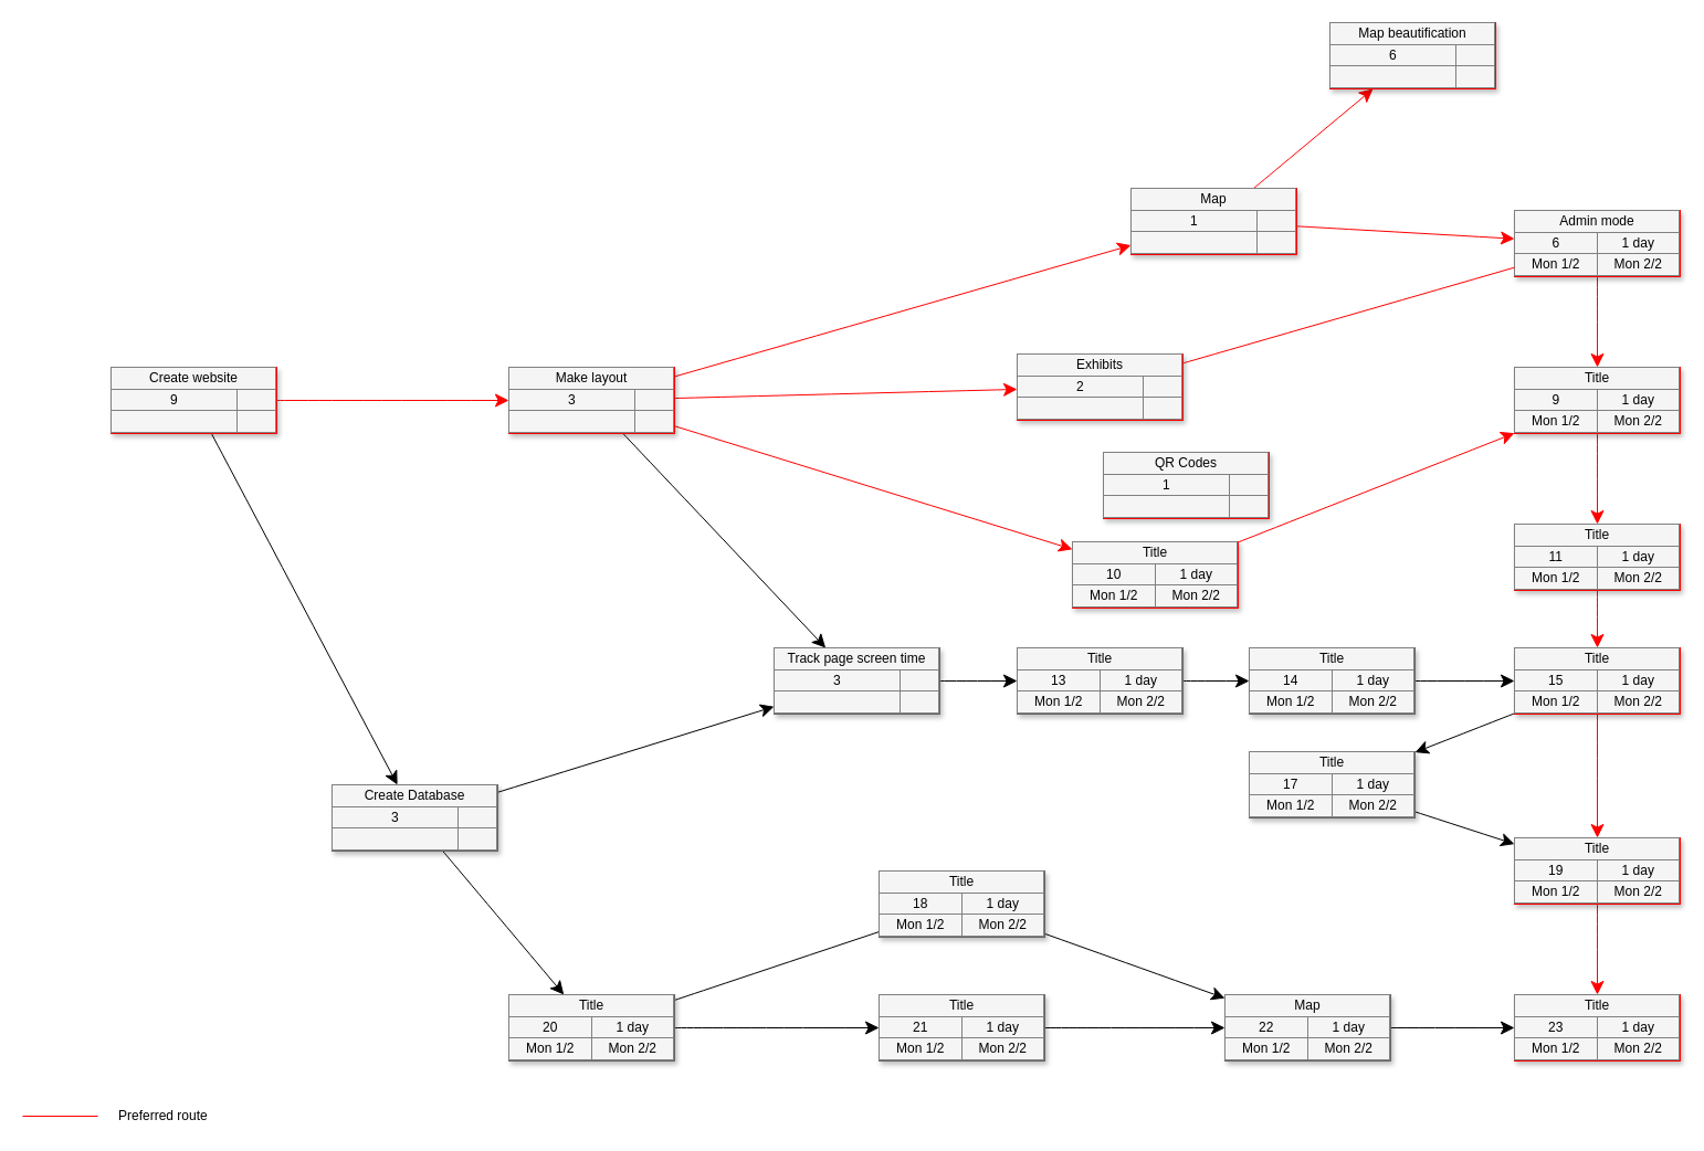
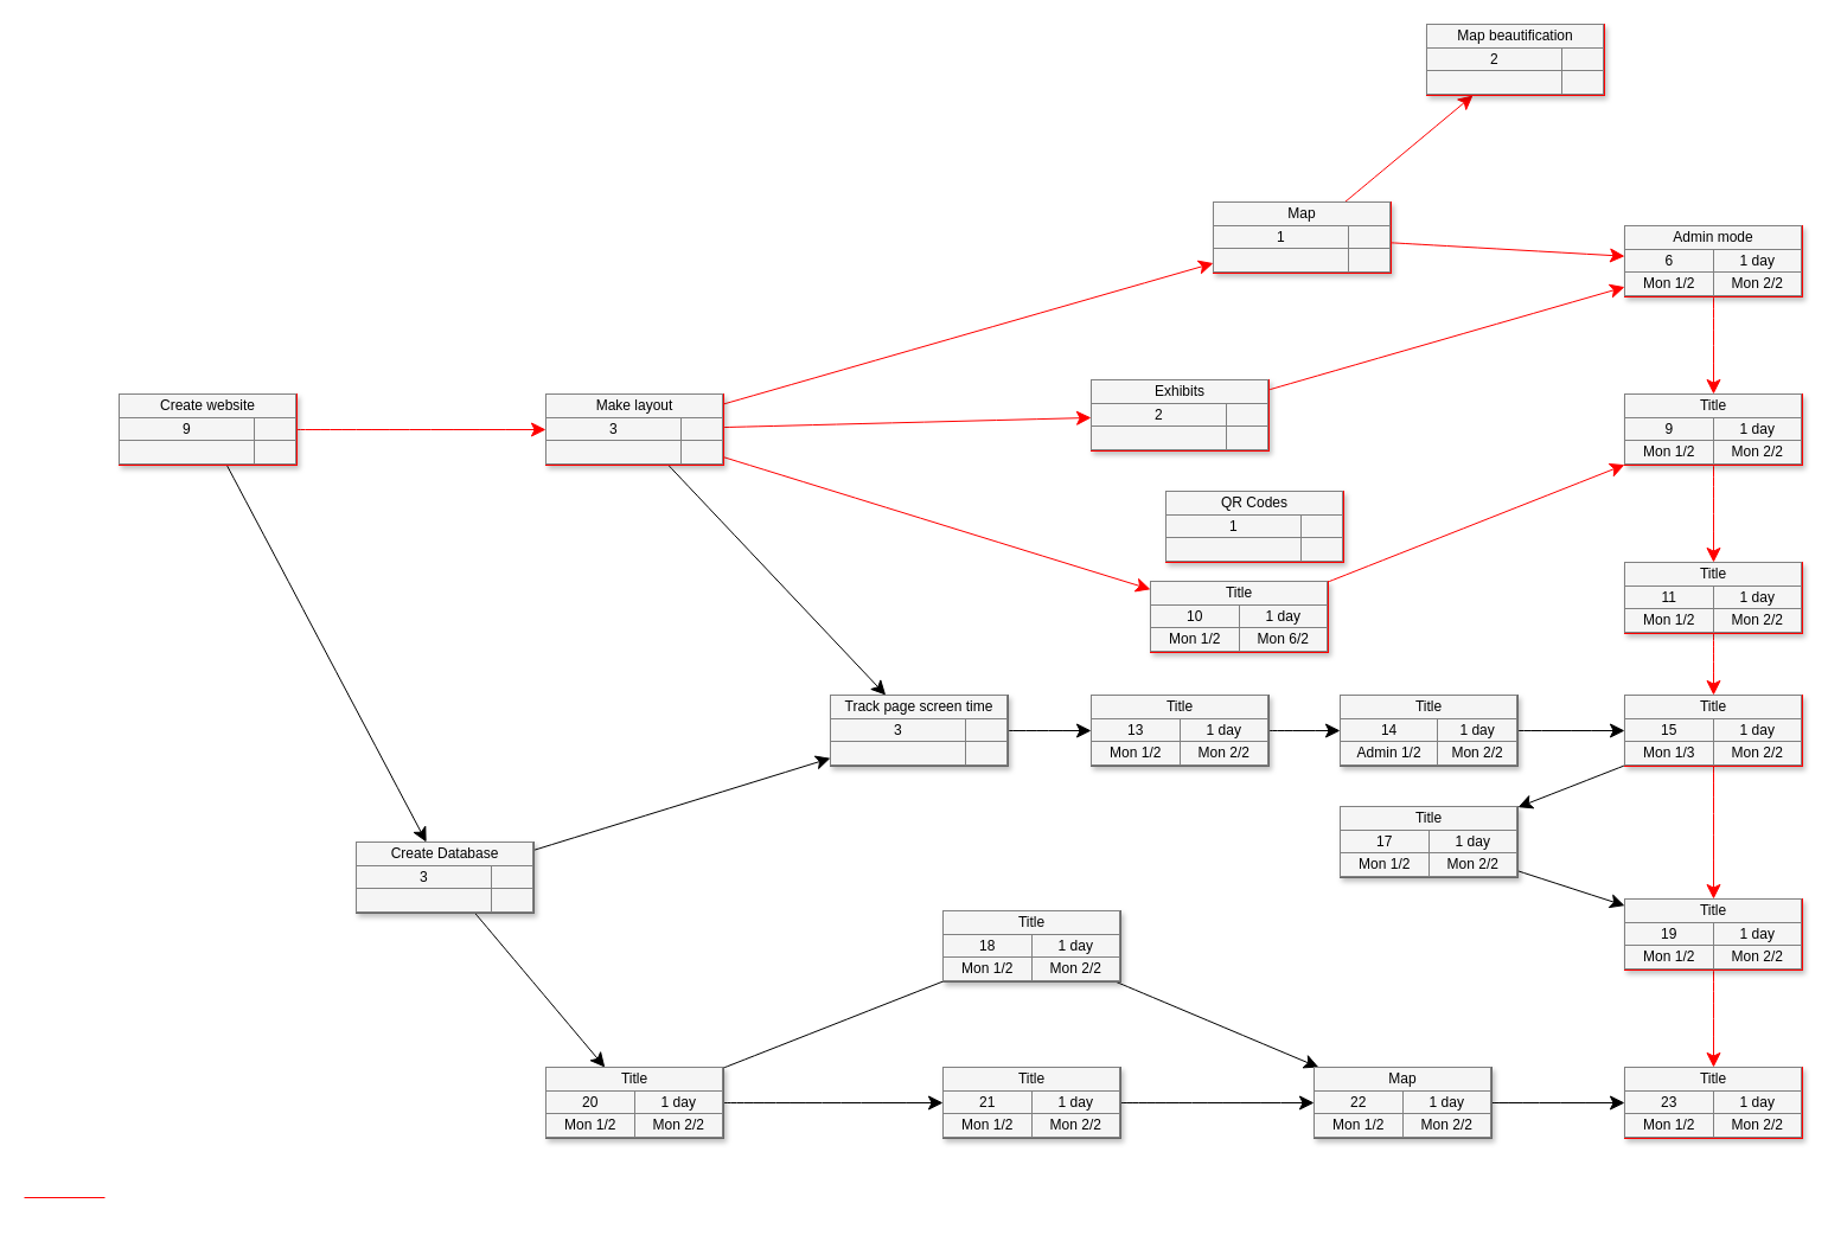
- <mxCell id="35" value="&lt;table border=&quot;1&quot; width=&quot;100%&quot; style=&quot;width: 100% ; height: 100% ; border-collapse: collapse&quot;&gt;&lt;tbody&gt;&lt;tr&gt;&lt;td colspan=&quot;2&quot; align=&quot;center&quot;&gt;&lt;font style=&quot;font-size: 12px&quot;&gt;Map beautification&lt;/font&gt;&lt;/td&gt;&lt;/tr&gt;&lt;tr&gt;&lt;td align=&quot;center&quot;&gt;6&lt;/td&gt;&lt;td align=&quot;center&quot;&gt;&lt;/td&gt;&lt;/tr&gt;&lt;tr&gt;&lt;td align=&quot;center&quot;&gt;&lt;/td&gt;&lt;td align=&quot;center&quot;&gt;&lt;br&gt;&lt;/td&gt;&lt;/tr&gt;&lt;/tbody&gt;&lt;/table&gt;" style="text;html=1;strokeColor=#FF0000;fillColor=#f5f5f5;overflow=fill;rounded=0;shadow=1;fontSize=12;align=center;" vertex="1" parent="1"><mxGeometry x="1203" y="20" width="150" height="60" as="geometry" /></mxCell>
+ <mxCell id="35" value="&lt;table border=&quot;1&quot; width=&quot;100%&quot; style=&quot;width: 100% ; height: 100% ; border-collapse: collapse&quot;&gt;&lt;tbody&gt;&lt;tr&gt;&lt;td colspan=&quot;2&quot; align=&quot;center&quot;&gt;&lt;font style=&quot;font-size: 12px&quot;&gt;Map beautification&lt;/font&gt;&lt;/td&gt;&lt;/tr&gt;&lt;tr&gt;&lt;td align=&quot;center&quot;&gt;2&lt;/td&gt;&lt;td align=&quot;center&quot;&gt;&lt;/td&gt;&lt;/tr&gt;&lt;tr&gt;&lt;td align=&quot;center&quot;&gt;&lt;/td&gt;&lt;td align=&quot;center&quot;&gt;&lt;br&gt;&lt;/td&gt;&lt;/tr&gt;&lt;/tbody&gt;&lt;/table&gt;" style="text;html=1;strokeColor=#FF0000;fillColor=#f5f5f5;overflow=fill;rounded=0;shadow=1;fontSize=12;align=center;" vertex="1" parent="1"><mxGeometry x="1203" y="20" width="150" height="60" as="geometry" /></mxCell>
- <mxCell id="36" style="edgeStyle=none;curved=1;html=1;startSize=10;endArrow=none;endFill=1;endSize=10;strokeColor=#FF0000;strokeWidth=1;fontSize=12;" edge="1" parent="1" source="16" target="30"><mxGeometry relative="1" as="geometry" /></mxCell>
+ <mxCell id="36" style="edgeStyle=none;curved=1;html=1;startSize=10;endArrow=classic;endFill=1;endSize=10;strokeColor=#FF0000;strokeWidth=1;fontSize=12;" edge="1" parent="1" source="16" target="30"><mxGeometry relative="1" as="geometry" /></mxCell>
- <mxCell id="37" value="&lt;table border=&quot;1&quot; width=&quot;100%&quot; style=&quot;width: 100% ; height: 100% ; border-collapse: collapse&quot;&gt;&lt;tbody&gt;&lt;tr&gt;&lt;td colspan=&quot;2&quot; align=&quot;center&quot;&gt;QR Codes&lt;/td&gt;&lt;/tr&gt;&lt;tr&gt;&lt;td align=&quot;center&quot;&gt;1&lt;/td&gt;&lt;td align=&quot;center&quot;&gt;&lt;br&gt;&lt;/td&gt;&lt;/tr&gt;&lt;tr&gt;&lt;td align=&quot;center&quot;&gt;&lt;/td&gt;&lt;td align=&quot;center&quot;&gt;&lt;br&gt;&lt;/td&gt;&lt;/tr&gt;&lt;/tbody&gt;&lt;/table&gt;" style="text;html=1;strokeColor=#FF0000;fillColor=#f5f5f5;overflow=fill;rounded=0;shadow=1;fontSize=12;align=center;" vertex="1" parent="1"><mxGeometry x="998" y="409" width="150" height="60" as="geometry" /></mxCell>
+ <mxCell id="37" value="&lt;table border=&quot;1&quot; width=&quot;100%&quot; style=&quot;width: 100% ; height: 100% ; border-collapse: collapse&quot;&gt;&lt;tbody&gt;&lt;tr&gt;&lt;td colspan=&quot;2&quot; align=&quot;center&quot;&gt;QR Codes&lt;/td&gt;&lt;/tr&gt;&lt;tr&gt;&lt;td align=&quot;center&quot;&gt;1&lt;/td&gt;&lt;td align=&quot;center&quot;&gt;&lt;br&gt;&lt;/td&gt;&lt;/tr&gt;&lt;tr&gt;&lt;td align=&quot;center&quot;&gt;&lt;/td&gt;&lt;td align=&quot;center&quot;&gt;&lt;br&gt;&lt;/td&gt;&lt;/tr&gt;&lt;/tbody&gt;&lt;/table&gt;" style="text;html=1;strokeColor=#FF0000;fillColor=#f5f5f5;overflow=fill;rounded=0;shadow=1;fontSize=12;align=center;" vertex="1" parent="1"><mxGeometry x="983" y="414" width="150" height="60" as="geometry" /></mxCell>
- <mxCell id="28" value="&lt;table border=&quot;1&quot; width=&quot;100%&quot; style=&quot;width: 100% ; height: 100% ; border-collapse: collapse&quot;&gt;&lt;tbody&gt;&lt;tr&gt;&lt;td colspan=&quot;2&quot; align=&quot;center&quot;&gt;&lt;font style=&quot;font-size: 12px&quot;&gt;Title&lt;/font&gt;&lt;/td&gt;&lt;/tr&gt;&lt;tr&gt;&lt;td align=&quot;center&quot;&gt;10&lt;/td&gt;&lt;td align=&quot;center&quot;&gt;&lt;font style=&quot;font-size: 12px&quot;&gt;1 day&lt;/font&gt;&lt;/td&gt;&lt;/tr&gt;&lt;tr&gt;&lt;td align=&quot;center&quot;&gt;&lt;font style=&quot;font-size: 12px&quot;&gt;Mon 1/2&lt;/font&gt;&lt;/td&gt;&lt;td align=&quot;center&quot;&gt;&lt;font style=&quot;font-size: 12px&quot;&gt;Mon 2/2&lt;/font&gt;&lt;/td&gt;&lt;/tr&gt;&lt;/tbody&gt;&lt;/table&gt;" style="text;html=1;strokeColor=#FF0000;fillColor=#f5f5f5;overflow=fill;rounded=0;shadow=1;fontSize=12;align=center;" vertex="1" parent="1"><mxGeometry x="970" y="490" width="150" height="60" as="geometry" /></mxCell>
+ <mxCell id="28" value="&lt;table border=&quot;1&quot; width=&quot;100%&quot; style=&quot;width: 100% ; height: 100% ; border-collapse: collapse&quot;&gt;&lt;tbody&gt;&lt;tr&gt;&lt;td colspan=&quot;2&quot; align=&quot;center&quot;&gt;&lt;font style=&quot;font-size: 12px&quot;&gt;Title&lt;/font&gt;&lt;/td&gt;&lt;/tr&gt;&lt;tr&gt;&lt;td align=&quot;center&quot;&gt;10&lt;/td&gt;&lt;td align=&quot;center&quot;&gt;&lt;font style=&quot;font-size: 12px&quot;&gt;1 day&lt;/font&gt;&lt;/td&gt;&lt;/tr&gt;&lt;tr&gt;&lt;td align=&quot;center&quot;&gt;&lt;font style=&quot;font-size: 12px&quot;&gt;Mon 1/2&lt;/font&gt;&lt;/td&gt;&lt;td align=&quot;center&quot;&gt;&lt;font style=&quot;font-size: 12px&quot;&gt;Mon 6/2&lt;/font&gt;&lt;/td&gt;&lt;/tr&gt;&lt;/tbody&gt;&lt;/table&gt;" style="text;html=1;strokeColor=#FF0000;fillColor=#f5f5f5;overflow=fill;rounded=0;shadow=1;fontSize=12;align=center;" vertex="1" parent="1"><mxGeometry x="970" y="490" width="150" height="60" as="geometry" /></mxCell>
- <mxCell id="47" value="&lt;table border=&quot;1&quot; width=&quot;100%&quot; style=&quot;width: 100% ; height: 100% ; border-collapse: collapse&quot;&gt;&lt;tbody&gt;&lt;tr&gt;&lt;td colspan=&quot;2&quot; align=&quot;center&quot;&gt;&lt;font style=&quot;font-size: 12px&quot;&gt;Title&lt;/font&gt;&lt;/td&gt;&lt;/tr&gt;&lt;tr&gt;&lt;td align=&quot;center&quot;&gt;14&lt;/td&gt;&lt;td align=&quot;center&quot;&gt;&lt;font style=&quot;font-size: 12px&quot;&gt;1 day&lt;/font&gt;&lt;/td&gt;&lt;/tr&gt;&lt;tr&gt;&lt;td align=&quot;center&quot;&gt;&lt;font style=&quot;font-size: 12px&quot;&gt;Mon 1/2&lt;/font&gt;&lt;/td&gt;&lt;td align=&quot;center&quot;&gt;&lt;font style=&quot;font-size: 12px&quot;&gt;Mon 2/2&lt;/font&gt;&lt;/td&gt;&lt;/tr&gt;&lt;/tbody&gt;&lt;/table&gt;" style="text;html=1;strokeColor=#666666;fillColor=#f5f5f5;overflow=fill;rounded=0;shadow=1;fontSize=12;align=center;" vertex="1" parent="1"><mxGeometry x="1130" y="586" width="150" height="60" as="geometry" /></mxCell>
+ <mxCell id="47" value="&lt;table border=&quot;1&quot; width=&quot;100%&quot; style=&quot;width: 100% ; height: 100% ; border-collapse: collapse&quot;&gt;&lt;tbody&gt;&lt;tr&gt;&lt;td colspan=&quot;2&quot; align=&quot;center&quot;&gt;&lt;font style=&quot;font-size: 12px&quot;&gt;Title&lt;/font&gt;&lt;/td&gt;&lt;/tr&gt;&lt;tr&gt;&lt;td align=&quot;center&quot;&gt;14&lt;/td&gt;&lt;td align=&quot;center&quot;&gt;&lt;font style=&quot;font-size: 12px&quot;&gt;1 day&lt;/font&gt;&lt;/td&gt;&lt;/tr&gt;&lt;tr&gt;&lt;td align=&quot;center&quot;&gt;&lt;font style=&quot;font-size: 12px&quot;&gt;Admin 1/2&lt;/font&gt;&lt;/td&gt;&lt;td align=&quot;center&quot;&gt;&lt;font style=&quot;font-size: 12px&quot;&gt;Mon 2/2&lt;/font&gt;&lt;/td&gt;&lt;/tr&gt;&lt;/tbody&gt;&lt;/table&gt;" style="text;html=1;strokeColor=#666666;fillColor=#f5f5f5;overflow=fill;rounded=0;shadow=1;fontSize=12;align=center;" vertex="1" parent="1"><mxGeometry x="1130" y="586" width="150" height="60" as="geometry" /></mxCell>
- <mxCell id="9" value="&lt;table border=&quot;1&quot; width=&quot;100%&quot; style=&quot;width: 100% ; height: 100% ; border-collapse: collapse&quot;&gt;&lt;tbody&gt;&lt;tr&gt;&lt;td colspan=&quot;2&quot; align=&quot;center&quot;&gt;&lt;font style=&quot;font-size: 12px&quot;&gt;Title&lt;/font&gt;&lt;/td&gt;&lt;/tr&gt;&lt;tr&gt;&lt;td align=&quot;center&quot;&gt;15&lt;/td&gt;&lt;td align=&quot;center&quot;&gt;&lt;font style=&quot;font-size: 12px&quot;&gt;1 day&lt;/font&gt;&lt;/td&gt;&lt;/tr&gt;&lt;tr&gt;&lt;td align=&quot;center&quot;&gt;&lt;font style=&quot;font-size: 12px&quot;&gt;Mon 1/2&lt;/font&gt;&lt;/td&gt;&lt;td align=&quot;center&quot;&gt;&lt;font style=&quot;font-size: 12px&quot;&gt;Mon 2/2&lt;/font&gt;&lt;/td&gt;&lt;/tr&gt;&lt;/tbody&gt;&lt;/table&gt;" style="text;html=1;strokeColor=#FF0000;fillColor=#f5f5f5;overflow=fill;rounded=0;shadow=1;fontSize=12;align=center;" vertex="1" parent="1"><mxGeometry x="1370" y="586" width="150" height="60" as="geometry" /></mxCell>
+ <mxCell id="9" value="&lt;table border=&quot;1&quot; width=&quot;100%&quot; style=&quot;width: 100% ; height: 100% ; border-collapse: collapse&quot;&gt;&lt;tbody&gt;&lt;tr&gt;&lt;td colspan=&quot;2&quot; align=&quot;center&quot;&gt;&lt;font style=&quot;font-size: 12px&quot;&gt;Title&lt;/font&gt;&lt;/td&gt;&lt;/tr&gt;&lt;tr&gt;&lt;td align=&quot;center&quot;&gt;15&lt;/td&gt;&lt;td align=&quot;center&quot;&gt;&lt;font style=&quot;font-size: 12px&quot;&gt;1 day&lt;/font&gt;&lt;/td&gt;&lt;/tr&gt;&lt;tr&gt;&lt;td align=&quot;center&quot;&gt;&lt;font style=&quot;font-size: 12px&quot;&gt;Mon 1/3&lt;/font&gt;&lt;/td&gt;&lt;td align=&quot;center&quot;&gt;&lt;font style=&quot;font-size: 12px&quot;&gt;Mon 2/2&lt;/font&gt;&lt;/td&gt;&lt;/tr&gt;&lt;/tbody&gt;&lt;/table&gt;" style="text;html=1;strokeColor=#FF0000;fillColor=#f5f5f5;overflow=fill;rounded=0;shadow=1;fontSize=12;align=center;" vertex="1" parent="1"><mxGeometry x="1370" y="586" width="150" height="60" as="geometry" /></mxCell>
- <mxCell id="39" value="&lt;table border=&quot;1&quot; width=&quot;100%&quot; style=&quot;width: 100% ; height: 100% ; border-collapse: collapse&quot;&gt;&lt;tbody&gt;&lt;tr&gt;&lt;td colspan=&quot;2&quot; align=&quot;center&quot;&gt;&lt;font style=&quot;font-size: 12px&quot;&gt;Title&lt;/font&gt;&lt;/td&gt;&lt;/tr&gt;&lt;tr&gt;&lt;td align=&quot;center&quot;&gt;18&lt;/td&gt;&lt;td align=&quot;center&quot;&gt;&lt;font style=&quot;font-size: 12px&quot;&gt;1 day&lt;/font&gt;&lt;/td&gt;&lt;/tr&gt;&lt;tr&gt;&lt;td align=&quot;center&quot;&gt;&lt;font style=&quot;font-size: 12px&quot;&gt;Mon 1/2&lt;/font&gt;&lt;/td&gt;&lt;td align=&quot;center&quot;&gt;&lt;font style=&quot;font-size: 12px&quot;&gt;Mon 2/2&lt;/font&gt;&lt;/td&gt;&lt;/tr&gt;&lt;/tbody&gt;&lt;/table&gt;" style="text;html=1;strokeColor=#666666;fillColor=#f5f5f5;overflow=fill;rounded=0;shadow=1;fontSize=12;align=center;" vertex="1" parent="1"><mxGeometry x="795" y="788" width="150" height="60" as="geometry" /></mxCell>
+ <mxCell id="39" value="&lt;table border=&quot;1&quot; width=&quot;100%&quot; style=&quot;width: 100% ; height: 100% ; border-collapse: collapse&quot;&gt;&lt;tbody&gt;&lt;tr&gt;&lt;td colspan=&quot;2&quot; align=&quot;center&quot;&gt;&lt;font style=&quot;font-size: 12px&quot;&gt;Title&lt;/font&gt;&lt;/td&gt;&lt;/tr&gt;&lt;tr&gt;&lt;td align=&quot;center&quot;&gt;18&lt;/td&gt;&lt;td align=&quot;center&quot;&gt;&lt;font style=&quot;font-size: 12px&quot;&gt;1 day&lt;/font&gt;&lt;/td&gt;&lt;/tr&gt;&lt;tr&gt;&lt;td align=&quot;center&quot;&gt;&lt;font style=&quot;font-size: 12px&quot;&gt;Mon 1/2&lt;/font&gt;&lt;/td&gt;&lt;td align=&quot;center&quot;&gt;&lt;font style=&quot;font-size: 12px&quot;&gt;Mon 2/2&lt;/font&gt;&lt;/td&gt;&lt;/tr&gt;&lt;/tbody&gt;&lt;/table&gt;" style="text;html=1;strokeColor=#666666;fillColor=#f5f5f5;overflow=fill;rounded=0;shadow=1;fontSize=12;align=center;" vertex="1" parent="1"><mxGeometry x="795" y="768" width="150" height="60" as="geometry" /></mxCell>
- <mxCell id="51" value="Preferred route" style="text;html=1;strokeColor=none;fillColor=none;align=left;verticalAlign=middle;whiteSpace=wrap;rounded=0;shadow=1;fontSize=12;" vertex="1" parent="1"><mxGeometry x="105" y="1000" width="143" height="20" as="geometry" /></mxCell>
